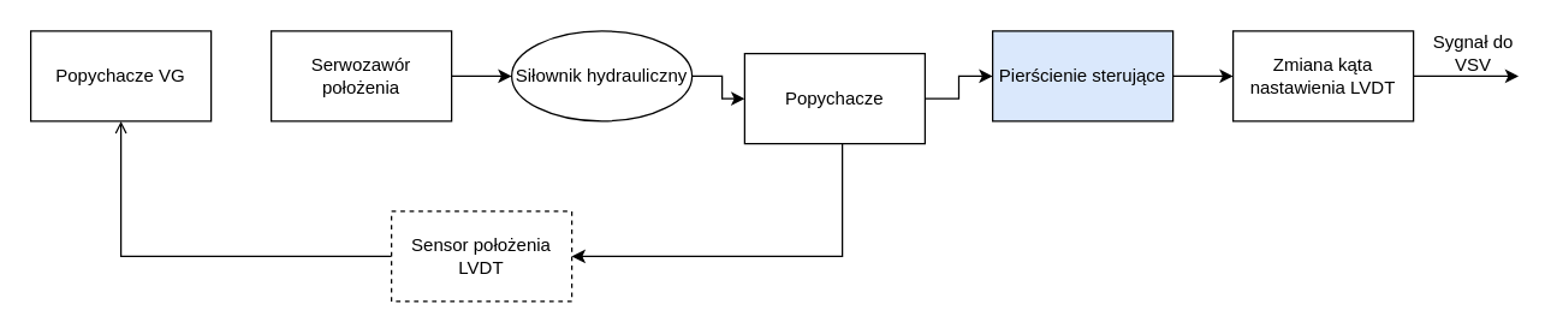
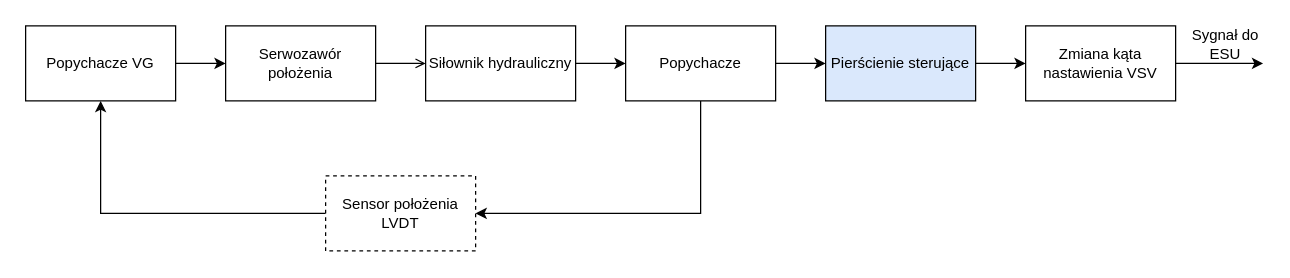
- <mxCell id="17" value="Sygnał do VSV" style="text;html=1;strokeColor=none;fillColor=none;align=center;verticalAlign=middle;whiteSpace=wrap;rounded=0;" vertex="1" parent="1"><mxGeometry x="950" y="20" width="60" height="30" as="geometry" /></mxCell>
+ <mxCell id="17" value="Sygnał do ESU" style="text;html=1;strokeColor=none;fillColor=none;align=center;verticalAlign=middle;whiteSpace=wrap;rounded=0;" vertex="1" parent="1"><mxGeometry x="950" y="20" width="60" height="30" as="geometry" /></mxCell>
+ <mxCell id="2" value="" style="edgeStyle=orthogonalEdgeStyle;rounded=0;orthogonalLoop=1;jettySize=auto;html=1;" edge="1" parent="1" source="3" target="5"><mxGeometry relative="1" as="geometry" /></mxCell>
- <mxCell id="4" value="" style="edgeStyle=orthogonalEdgeStyle;rounded=0;orthogonalLoop=1;jettySize=auto;html=1;" edge="1" parent="1" source="5" target="7"><mxGeometry relative="1" as="geometry" /></mxCell>
+ <mxCell id="4" value="" style="edgeStyle=orthogonalEdgeStyle;rounded=0;orthogonalLoop=1;jettySize=auto;html=1;endArrow=open;" edge="1" parent="1" source="5" target="7"><mxGeometry relative="1" as="geometry" /></mxCell>
- <mxCell id="7" value="Siłownik hydrauliczny" style="ellipse;whiteSpace=wrap;html=1;" vertex="1" parent="1"><mxGeometry x="340" y="20" width="120" height="60" as="geometry" /></mxCell>
+ <mxCell id="7" value="Siłownik hydrauliczny" style="rounded=0;whiteSpace=wrap;html=1;" vertex="1" parent="1"><mxGeometry x="340" y="20" width="120" height="60" as="geometry" /></mxCell>
- <mxCell id="14" value="Zmiana kąta nastawienia LVDT" style="rounded=0;whiteSpace=wrap;html=1;" vertex="1" parent="1"><mxGeometry x="820" y="20" width="120" height="60" as="geometry" /></mxCell>
+ <mxCell id="14" value="Zmiana kąta nastawienia VSV" style="rounded=0;whiteSpace=wrap;html=1;" vertex="1" parent="1"><mxGeometry x="820" y="20" width="120" height="60" as="geometry" /></mxCell>
- <mxCell id="10" value="Popychacze" style="rounded=0;whiteSpace=wrap;html=1;" vertex="1" parent="1"><mxGeometry x="495" y="35" width="120" height="60" as="geometry" /></mxCell>
+ <mxCell id="10" value="Popychacze" style="rounded=0;whiteSpace=wrap;html=1;" vertex="1" parent="1"><mxGeometry x="500" y="20" width="120" height="60" as="geometry" /></mxCell>
- <mxCell id="15" style="edgeStyle=orthogonalEdgeStyle;rounded=0;orthogonalLoop=1;jettySize=auto;html=1;entryX=0.5;entryY=1;entryDx=0;entryDy=0;endArrow=open;" edge="1" parent="1" source="16" target="3"><mxGeometry relative="1" as="geometry" /></mxCell>
+ <mxCell id="15" style="edgeStyle=orthogonalEdgeStyle;rounded=0;orthogonalLoop=1;jettySize=auto;html=1;entryX=0.5;entryY=1;entryDx=0;entryDy=0;" edge="1" parent="1" source="16" target="3"><mxGeometry relative="1" as="geometry" /></mxCell>
